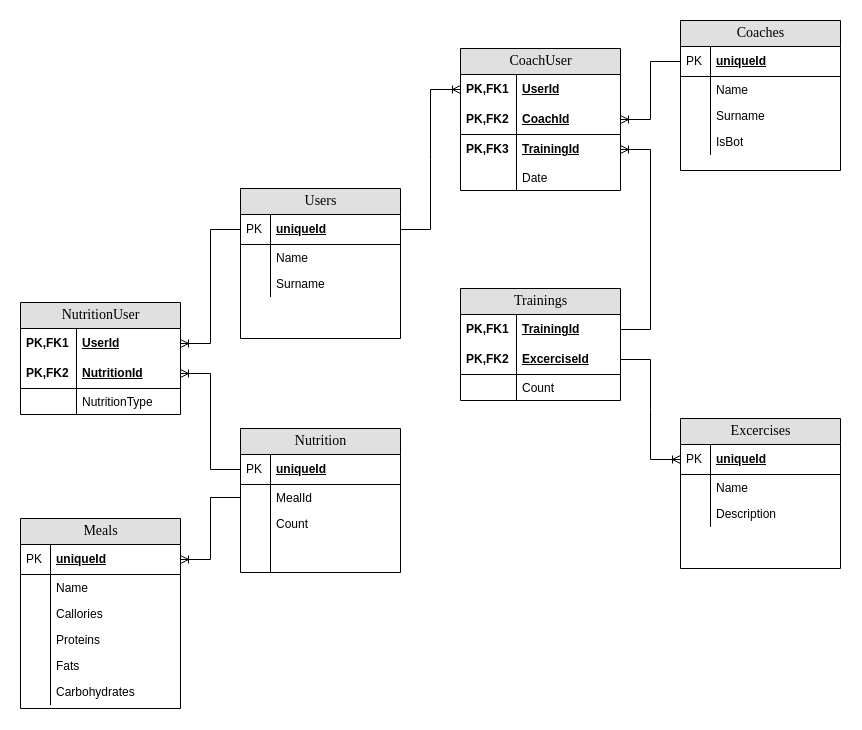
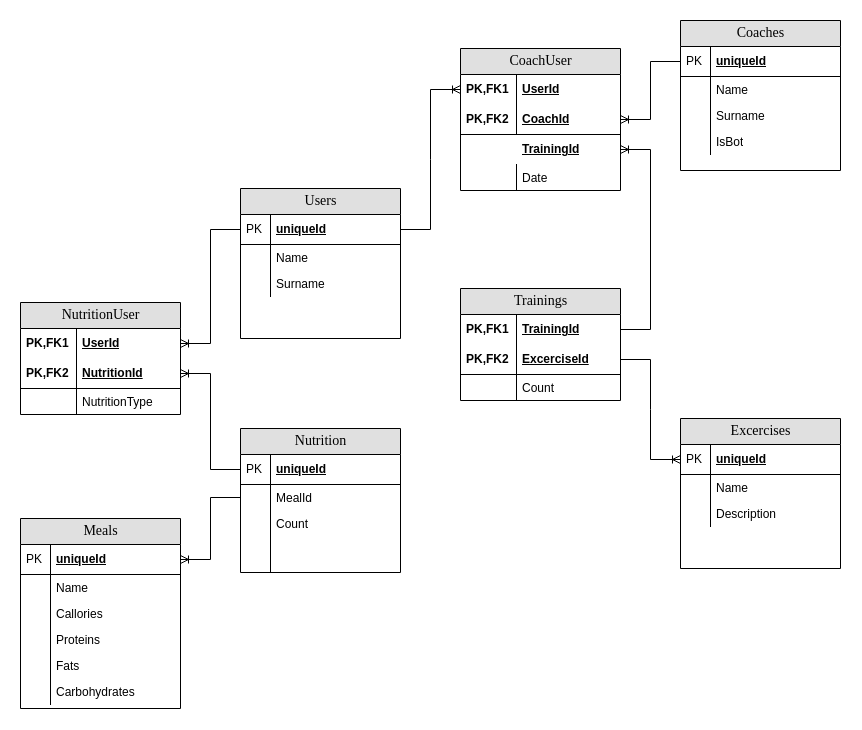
- <mxCell id="54" value="PK,FK3" style="shape=partialRectangle;fontStyle=1;top=0;left=0;bottom=0;html=1;fillColor=none;align=left;verticalAlign=middle;spacingLeft=4;spacingRight=4;whiteSpace=wrap;overflow=hidden;rotatable=0;points=[];portConstraint=eastwest;part=1;" vertex="1" connectable="0" parent="53"><mxGeometry width="56" height="30" as="geometry" /></mxCell>
